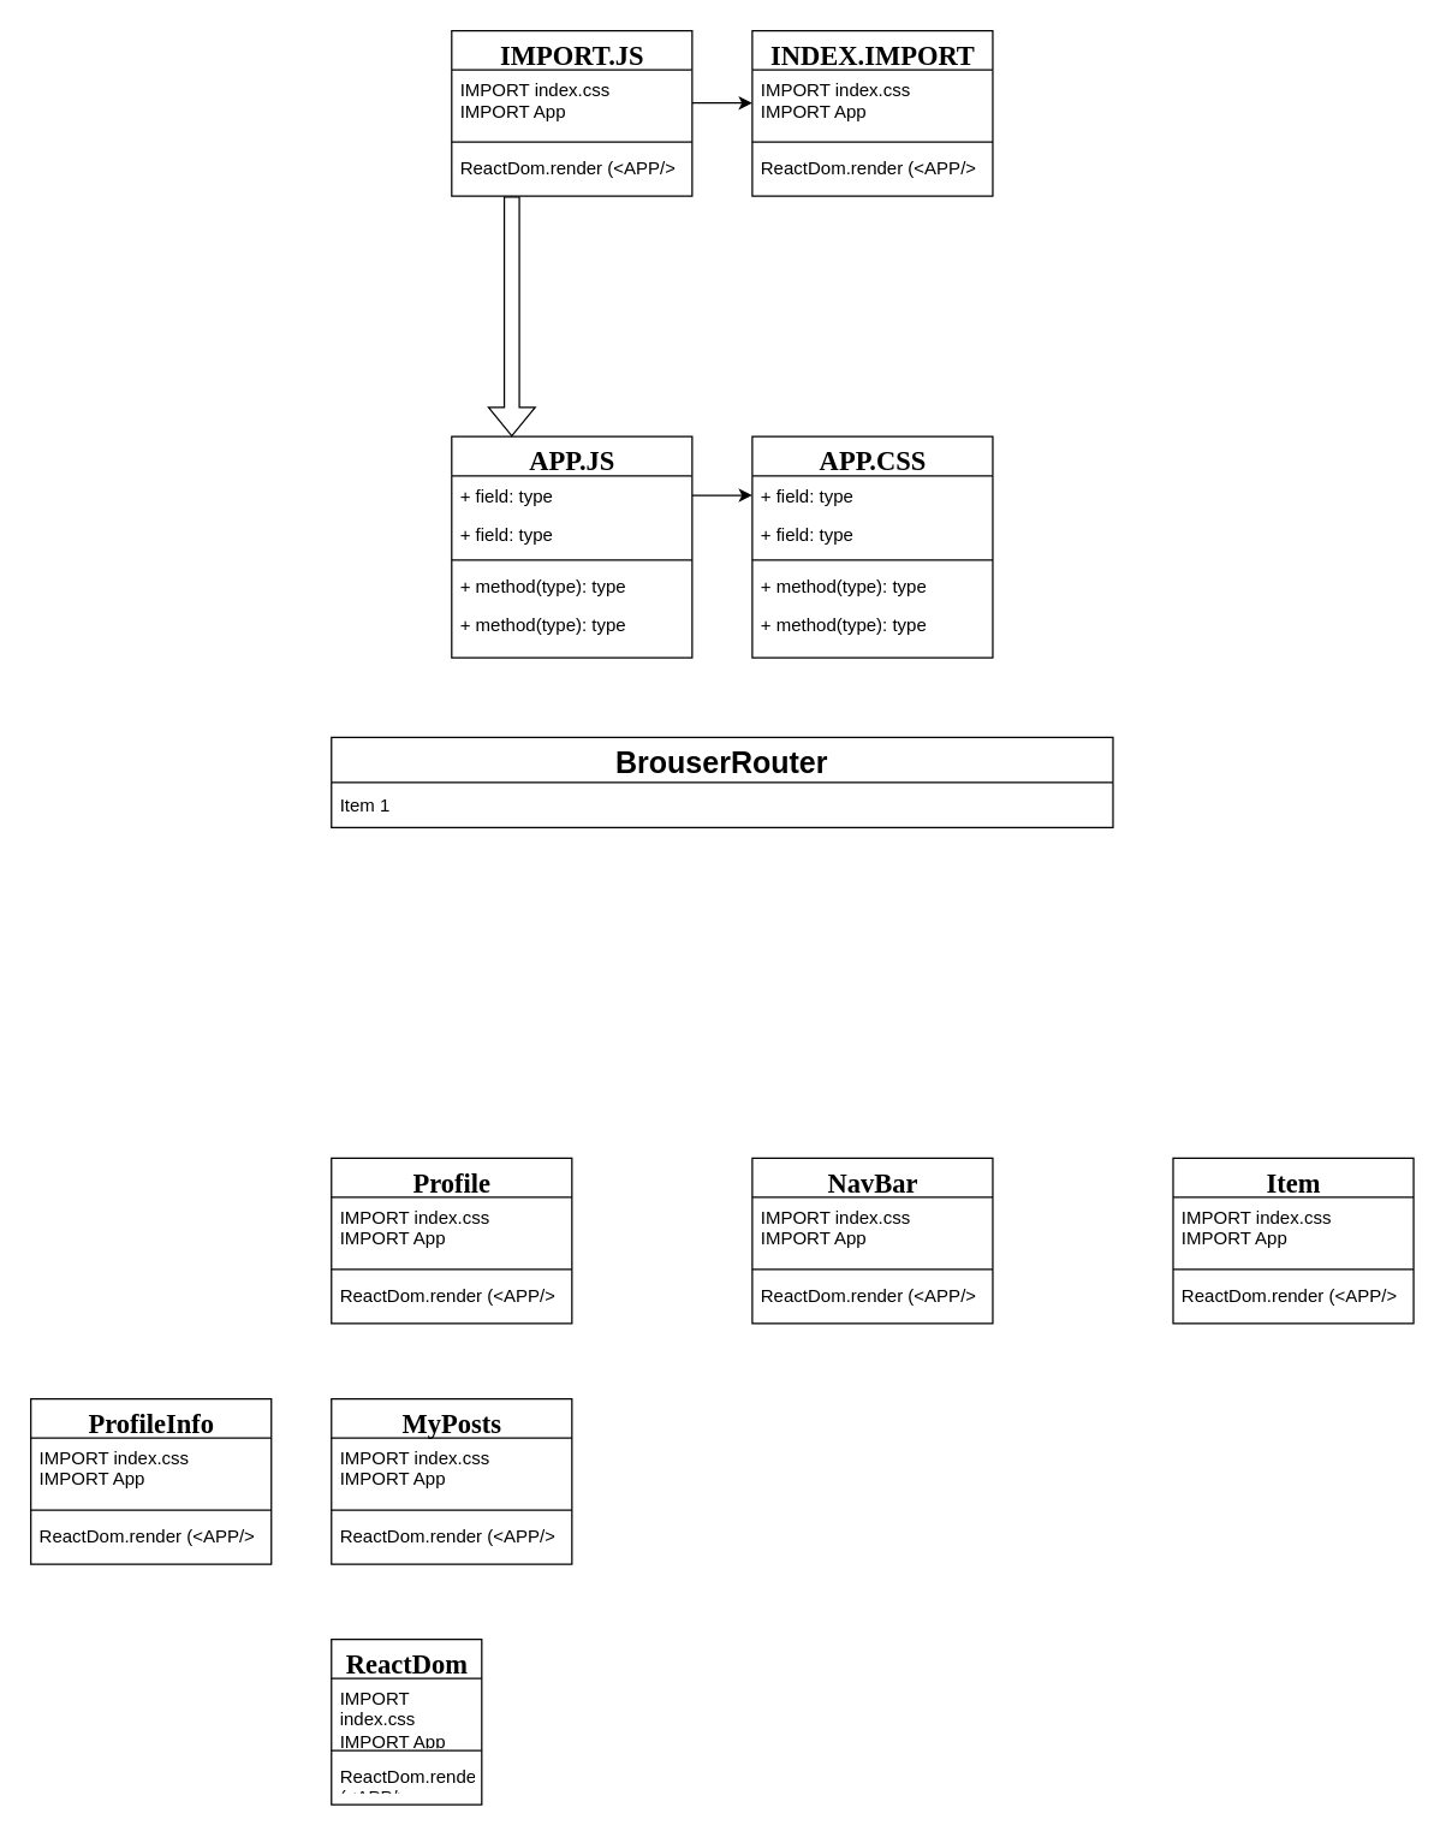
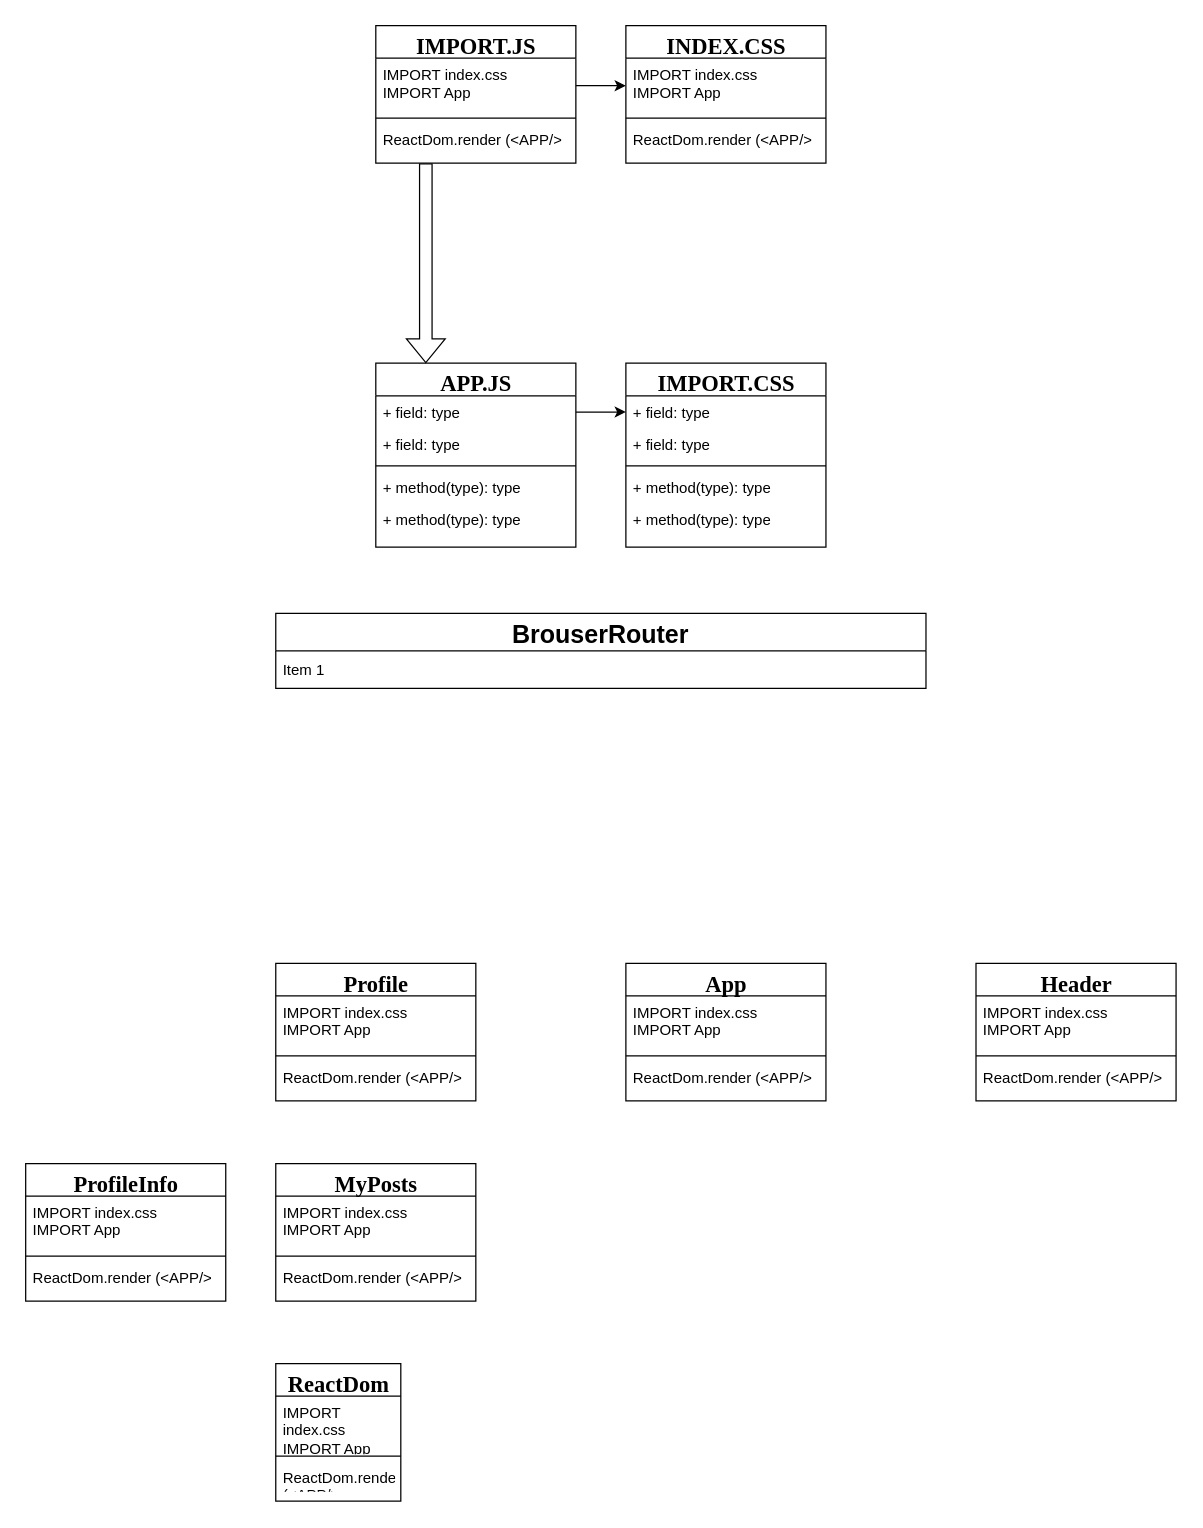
- <mxCell id="20" value="&lt;font style=&quot;font-size: 18px&quot;&gt;INDEX.IMPORT&lt;/font&gt;" style="swimlane;html=1;fontStyle=1;align=center;verticalAlign=top;childLayout=stackLayout;horizontal=1;startSize=26;horizontalStack=0;resizeParent=1;resizeLast=0;collapsible=1;marginBottom=0;swimlaneFillColor=#ffffff;rounded=0;shadow=0;comic=0;labelBackgroundColor=none;strokeWidth=1;fillColor=none;fontFamily=Verdana;fontSize=12" vertex="1" parent="1"><mxGeometry x="500" y="20" width="160" height="110" as="geometry" /></mxCell>
+ <mxCell id="20" value="&lt;font style=&quot;font-size: 18px&quot;&gt;INDEX.CSS&lt;/font&gt;" style="swimlane;html=1;fontStyle=1;align=center;verticalAlign=top;childLayout=stackLayout;horizontal=1;startSize=26;horizontalStack=0;resizeParent=1;resizeLast=0;collapsible=1;marginBottom=0;swimlaneFillColor=#ffffff;rounded=0;shadow=0;comic=0;labelBackgroundColor=none;strokeWidth=1;fillColor=none;fontFamily=Verdana;fontSize=12" vertex="1" parent="1"><mxGeometry x="500" y="20" width="160" height="110" as="geometry" /></mxCell>
- <mxCell id="13" value="&lt;font style=&quot;font-size: 18px&quot;&gt;APP.CSS&lt;/font&gt;" style="swimlane;html=1;fontStyle=1;align=center;verticalAlign=top;childLayout=stackLayout;horizontal=1;startSize=26;horizontalStack=0;resizeParent=1;resizeLast=0;collapsible=1;marginBottom=0;swimlaneFillColor=#ffffff;rounded=0;shadow=0;comic=0;labelBackgroundColor=none;strokeWidth=1;fillColor=none;fontFamily=Verdana;fontSize=12" vertex="1" parent="1"><mxGeometry x="500" y="290" width="160" height="147" as="geometry" /></mxCell>
+ <mxCell id="13" value="&lt;font style=&quot;font-size: 18px&quot;&gt;IMPORT.CSS&lt;/font&gt;" style="swimlane;html=1;fontStyle=1;align=center;verticalAlign=top;childLayout=stackLayout;horizontal=1;startSize=26;horizontalStack=0;resizeParent=1;resizeLast=0;collapsible=1;marginBottom=0;swimlaneFillColor=#ffffff;rounded=0;shadow=0;comic=0;labelBackgroundColor=none;strokeWidth=1;fillColor=none;fontFamily=Verdana;fontSize=12" vertex="1" parent="1"><mxGeometry x="500" y="290" width="160" height="147" as="geometry" /></mxCell>
- <mxCell id="31" value="&lt;font style=&quot;font-size: 18px&quot;&gt;NavBar&lt;/font&gt;" style="swimlane;html=1;fontStyle=1;align=center;verticalAlign=top;childLayout=stackLayout;horizontal=1;startSize=26;horizontalStack=0;resizeParent=1;resizeLast=0;collapsible=1;marginBottom=0;swimlaneFillColor=#ffffff;rounded=0;shadow=0;comic=0;labelBackgroundColor=none;strokeWidth=1;fillColor=none;fontFamily=Verdana;fontSize=12" vertex="1" parent="1"><mxGeometry x="500" y="770" width="160" height="110" as="geometry" /></mxCell>
+ <mxCell id="31" value="&lt;font style=&quot;font-size: 18px&quot;&gt;App&lt;/font&gt;" style="swimlane;html=1;fontStyle=1;align=center;verticalAlign=top;childLayout=stackLayout;horizontal=1;startSize=26;horizontalStack=0;resizeParent=1;resizeLast=0;collapsible=1;marginBottom=0;swimlaneFillColor=#ffffff;rounded=0;shadow=0;comic=0;labelBackgroundColor=none;strokeWidth=1;fillColor=none;fontFamily=Verdana;fontSize=12" vertex="1" parent="1"><mxGeometry x="500" y="770" width="160" height="110" as="geometry" /></mxCell>
- <mxCell id="35" value="&lt;font style=&quot;font-size: 18px&quot;&gt;Item&lt;/font&gt;" style="swimlane;html=1;fontStyle=1;align=center;verticalAlign=top;childLayout=stackLayout;horizontal=1;startSize=26;horizontalStack=0;resizeParent=1;resizeLast=0;collapsible=1;marginBottom=0;swimlaneFillColor=#ffffff;rounded=0;shadow=0;comic=0;labelBackgroundColor=none;strokeWidth=1;fillColor=none;fontFamily=Verdana;fontSize=12" vertex="1" parent="1"><mxGeometry x="780" y="770" width="160" height="110" as="geometry" /></mxCell>
+ <mxCell id="35" value="&lt;font style=&quot;font-size: 18px&quot;&gt;Header&lt;/font&gt;" style="swimlane;html=1;fontStyle=1;align=center;verticalAlign=top;childLayout=stackLayout;horizontal=1;startSize=26;horizontalStack=0;resizeParent=1;resizeLast=0;collapsible=1;marginBottom=0;swimlaneFillColor=#ffffff;rounded=0;shadow=0;comic=0;labelBackgroundColor=none;strokeWidth=1;fillColor=none;fontFamily=Verdana;fontSize=12" vertex="1" parent="1"><mxGeometry x="780" y="770" width="160" height="110" as="geometry" /></mxCell>
